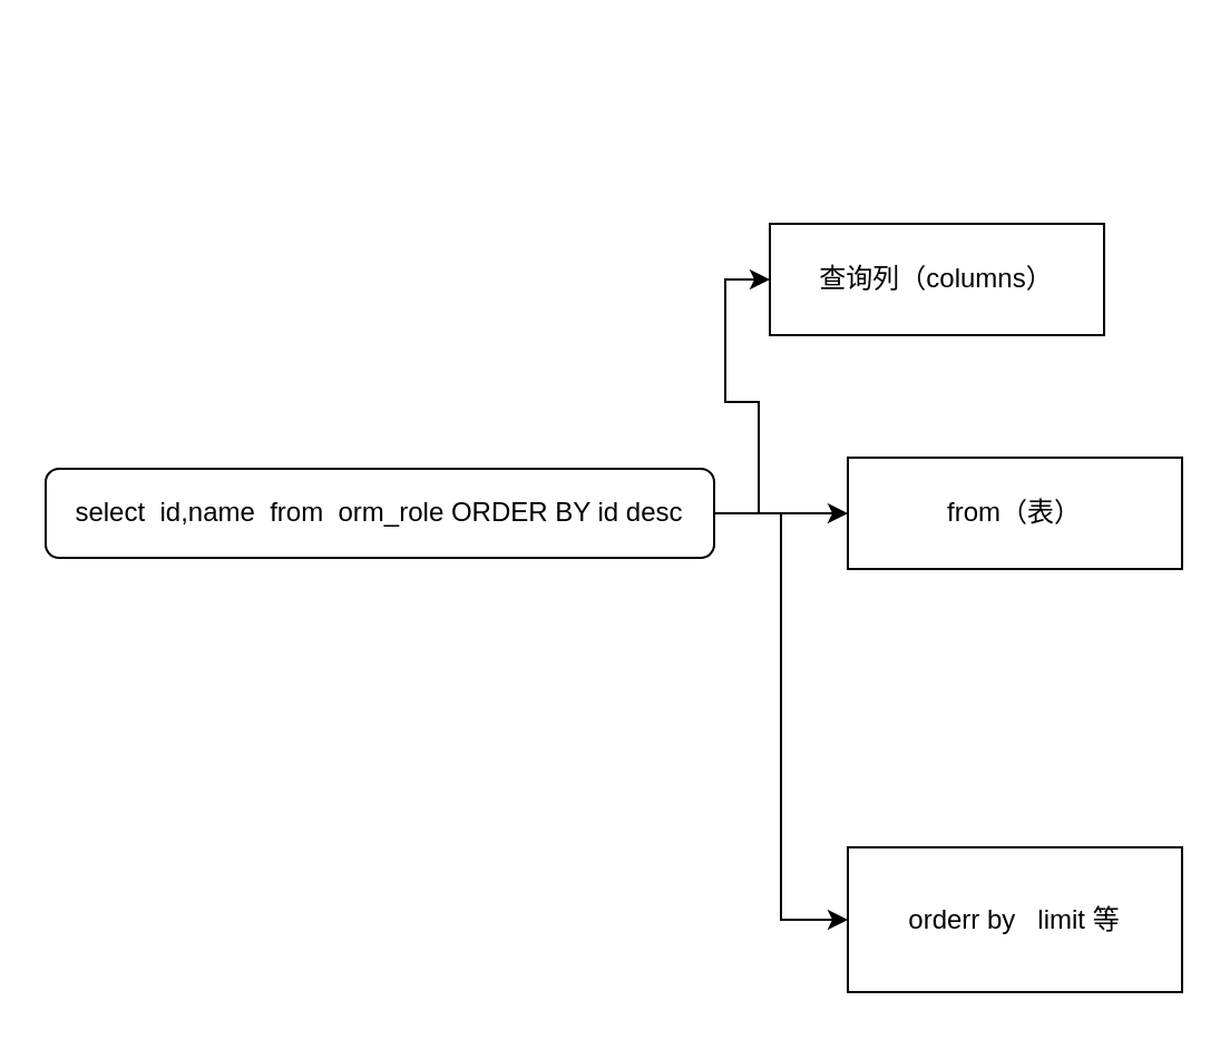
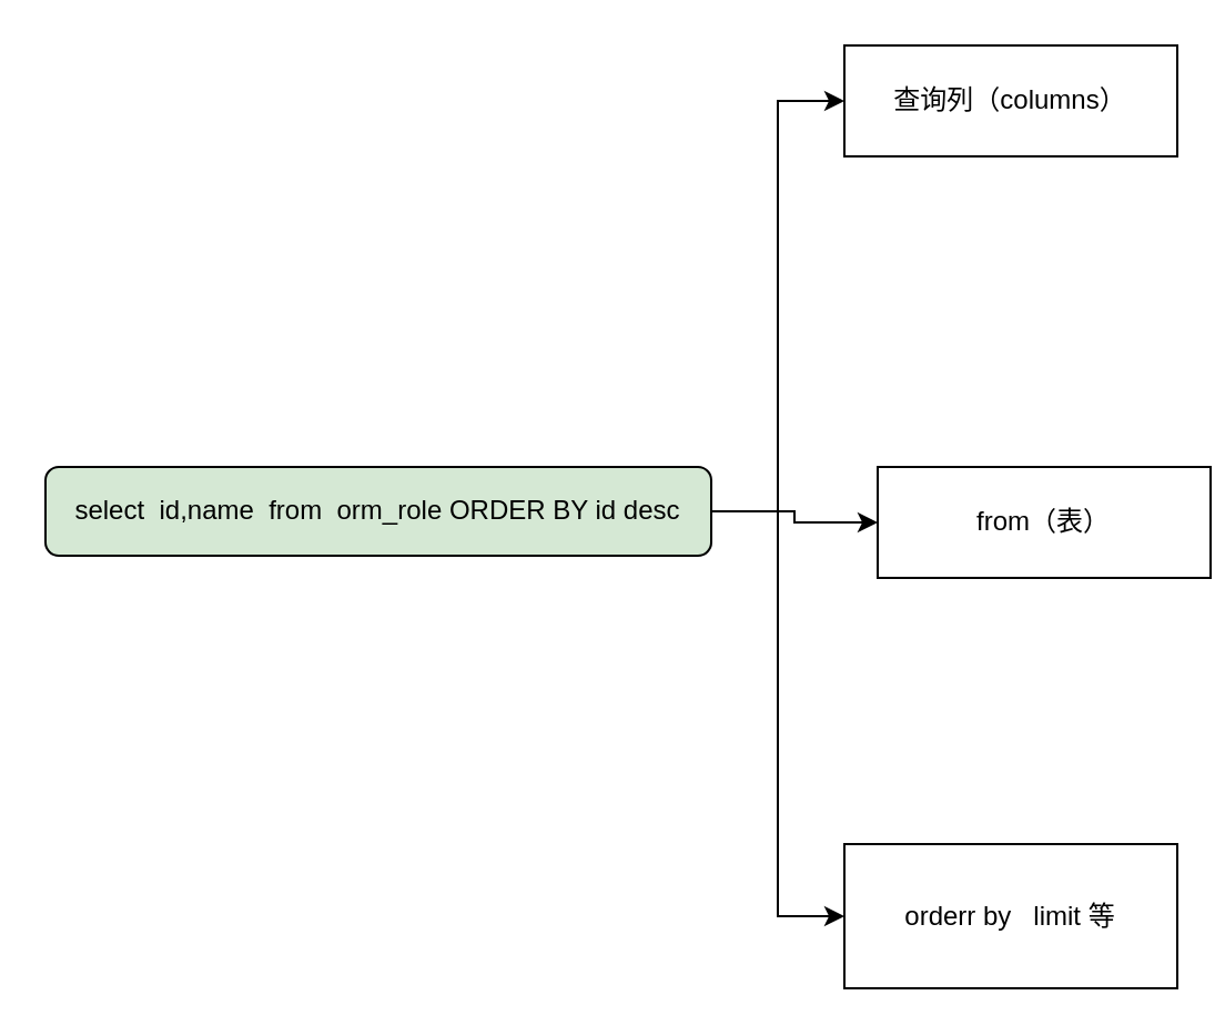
- <mxCell id="6" value="查询列（columns）" style="rounded=0;whiteSpace=wrap;html=1;" vertex="1" parent="1"><mxGeometry x="345" y="100" width="150" height="50" as="geometry" /></mxCell>
+ <mxCell id="6" value="查询列（columns）" style="rounded=0;whiteSpace=wrap;html=1;" vertex="1" parent="1"><mxGeometry x="380" y="20" width="150" height="50" as="geometry" /></mxCell>
- <mxCell id="5" value="select&amp;nbsp; id,name&amp;nbsp; from&amp;nbsp; orm_role &#09;ORDER BY id desc" style="rounded=1;whiteSpace=wrap;html=1;fontSize=12;glass=0;strokeWidth=1;shadow=0;" parent="1" vertex="1"><mxGeometry x="20" y="210" width="300" height="40" as="geometry" /></mxCell>
+ <mxCell id="5" value="select&amp;nbsp; id,name&amp;nbsp; from&amp;nbsp; orm_role &#09;ORDER BY id desc" style="rounded=1;whiteSpace=wrap;html=1;fontSize=12;glass=0;strokeWidth=1;shadow=0;fillColor=#d5e8d4;" parent="1" vertex="1"><mxGeometry x="20" y="210" width="300" height="40" as="geometry" /></mxCell>
- <mxCell id="7" value="from（表）" style="rounded=0;whiteSpace=wrap;html=1;" vertex="1" parent="1"><mxGeometry x="380" y="205" width="150" height="50" as="geometry" /></mxCell>
+ <mxCell id="7" value="from（表）" style="rounded=0;whiteSpace=wrap;html=1;" vertex="1" parent="1"><mxGeometry x="395" y="210" width="150" height="50" as="geometry" /></mxCell>
